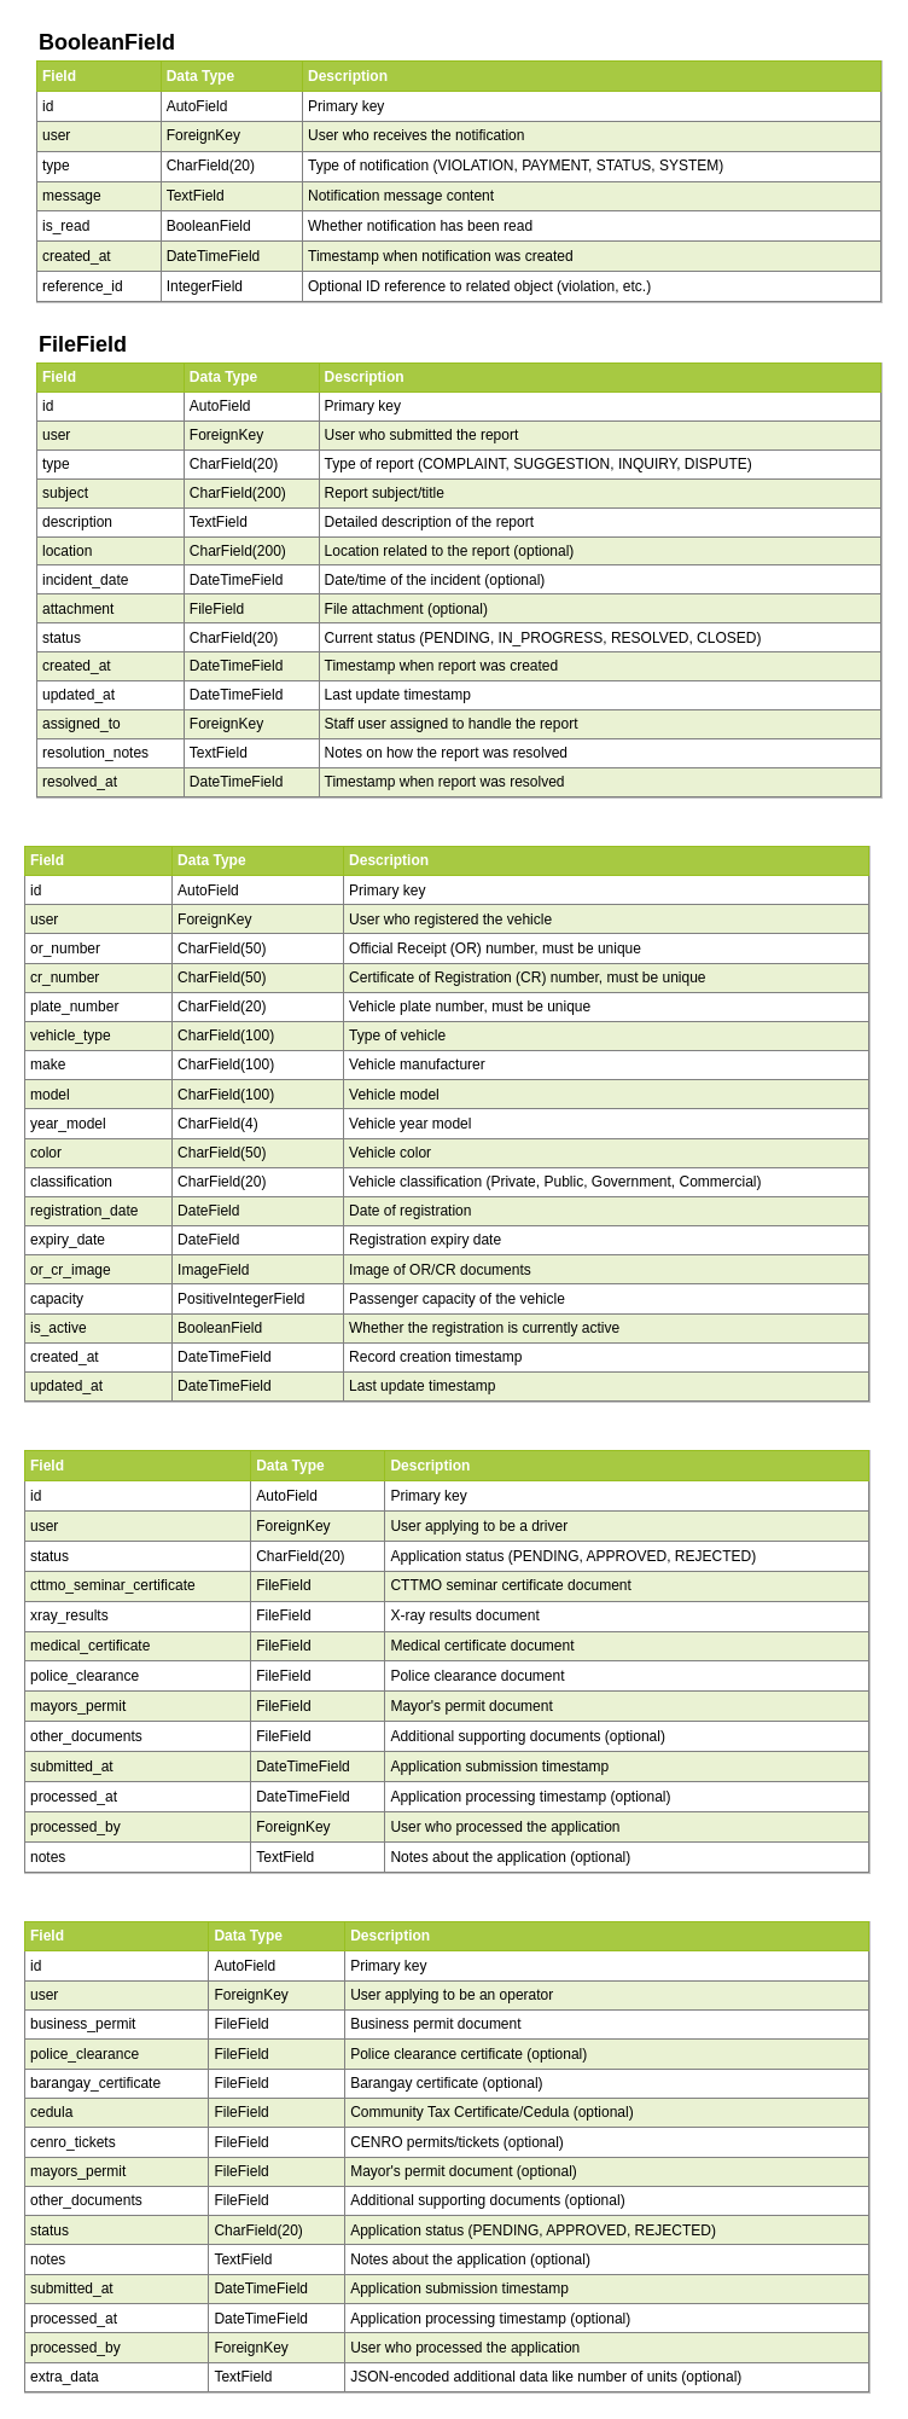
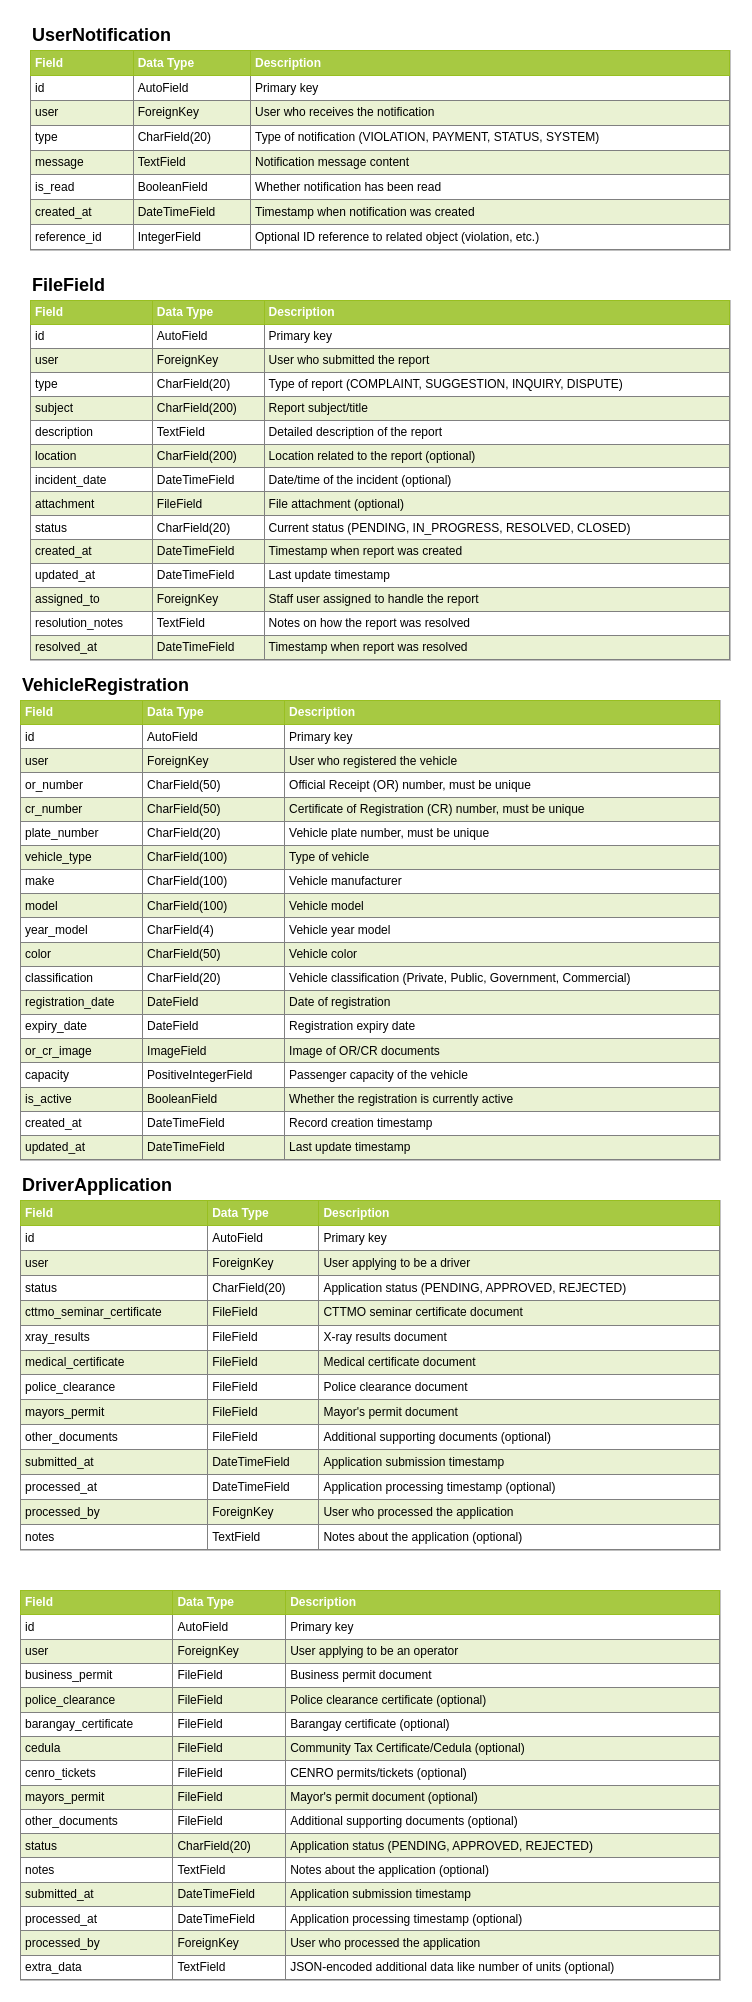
- <mxCell id="2" value="&lt;h2&gt;BooleanField&lt;/h2&gt;" style="text;html=1;strokeColor=none;fillColor=none;align=left;verticalAlign=middle;whiteSpace=wrap;rounded=0;fontStyle=1" parent="1" vertex="1"><mxGeometry x="30" y="20" width="200" height="30" as="geometry" /></mxCell>
+ <mxCell id="2" value="&lt;h2&gt;UserNotification&lt;/h2&gt;" style="text;html=1;strokeColor=none;fillColor=none;align=left;verticalAlign=middle;whiteSpace=wrap;rounded=0;fontStyle=1" parent="1" vertex="1"><mxGeometry x="30" y="20" width="200" height="30" as="geometry" /></mxCell>
+ <mxCell id="6" value="&lt;h2&gt;VehicleRegistration&lt;/h2&gt;" style="text;html=1;strokeColor=none;fillColor=none;align=left;verticalAlign=middle;whiteSpace=wrap;rounded=0;fontStyle=1" parent="1" vertex="1"><mxGeometry x="20" y="670" width="200" height="30" as="geometry" /></mxCell>
+ <mxCell id="8" value="&lt;h2&gt;DriverApplication&lt;/h2&gt;" style="text;html=1;strokeColor=none;fillColor=none;align=left;verticalAlign=middle;whiteSpace=wrap;rounded=0;fontStyle=1" parent="1" vertex="1"><mxGeometry x="20" y="1170" width="200" height="30" as="geometry" /></mxCell>
